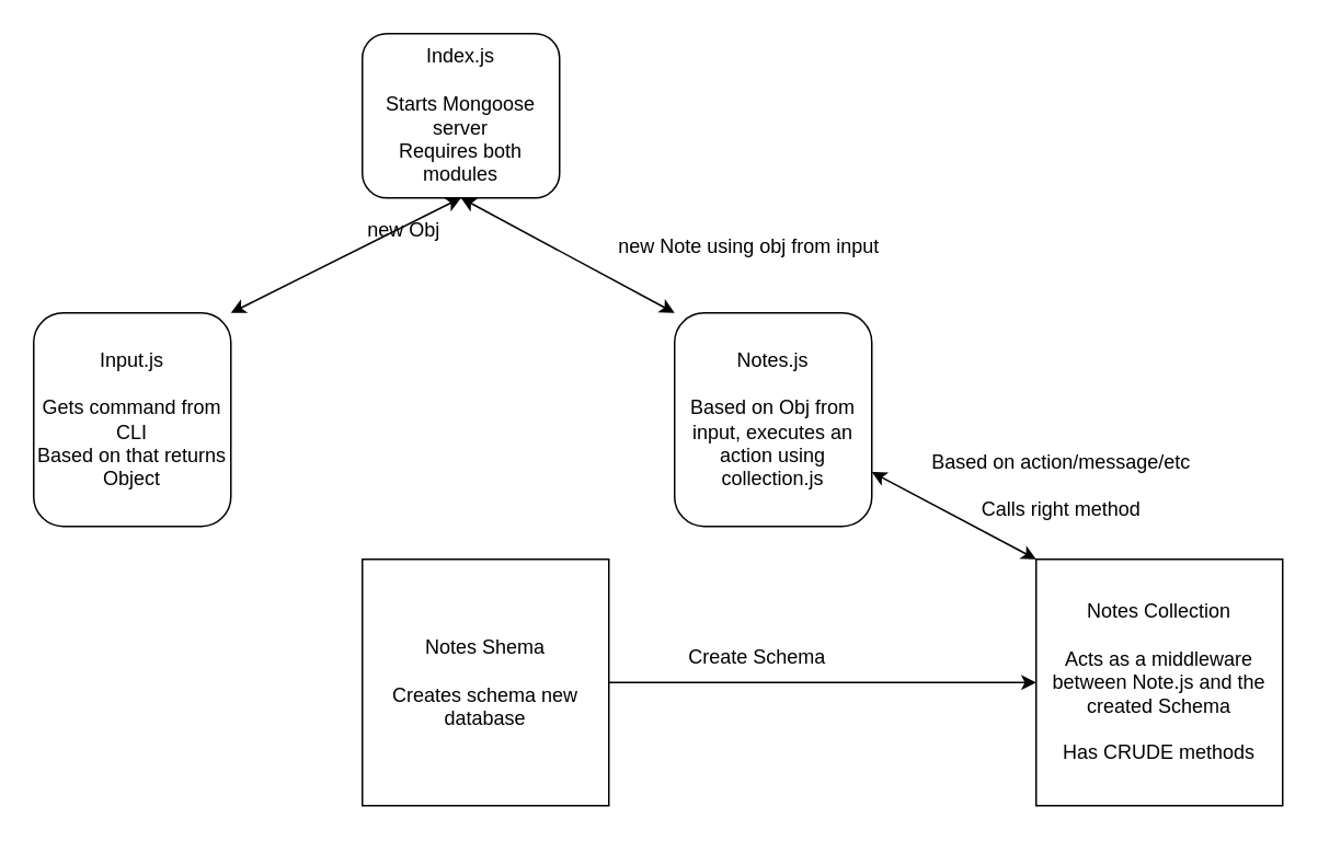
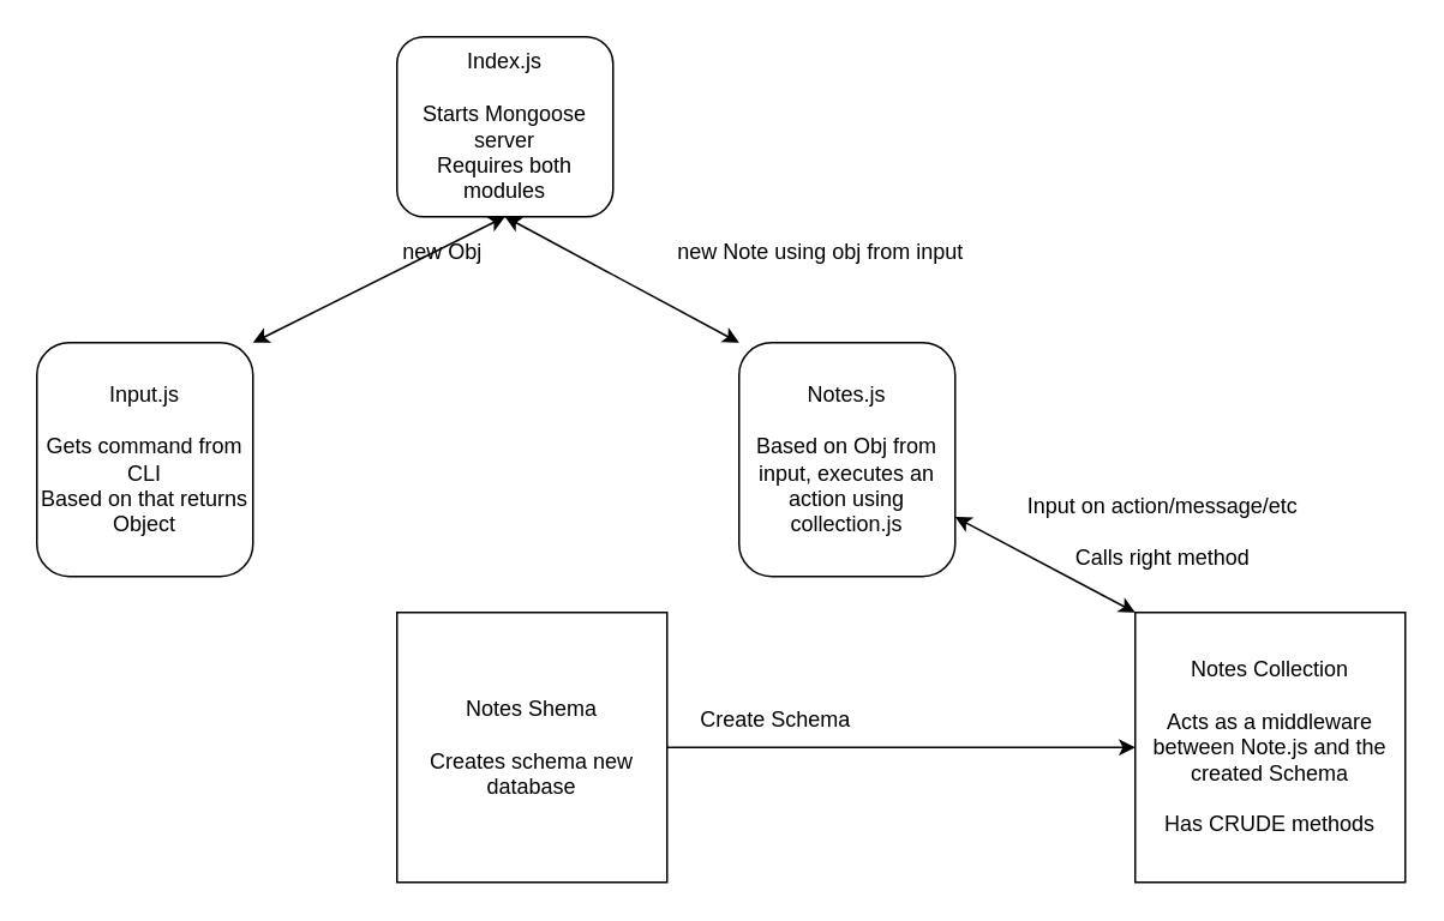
- <mxCell id="8" value="new Note using obj from input&lt;br&gt;" style="text;html=1;align=center;verticalAlign=middle;resizable=0;points=[];autosize=1;" vertex="1" parent="1"><mxGeometry x="370" y="140" width="170" height="20" as="geometry" /></mxCell>
+ <mxCell id="8" value="new Note using obj from input&lt;br&gt;" style="text;html=1;align=center;verticalAlign=middle;resizable=0;points=[];autosize=1;" vertex="1" parent="1"><mxGeometry x="370" y="130" width="170" height="20" as="geometry" /></mxCell>
- <mxCell id="14" value="Based on action/message/etc&lt;br&gt;&lt;br&gt;Calls right method" style="text;html=1;align=center;verticalAlign=middle;resizable=0;points=[];autosize=1;" vertex="1" parent="1"><mxGeometry x="560" y="270" width="170" height="50" as="geometry" /></mxCell>
+ <mxCell id="14" value="Input on action/message/etc&lt;br&gt;&lt;br&gt;Calls right method" style="text;html=1;align=center;verticalAlign=middle;resizable=0;points=[];autosize=1;" vertex="1" parent="1"><mxGeometry x="560" y="270" width="170" height="50" as="geometry" /></mxCell>
- <mxCell id="12" value="Create Schema" style="text;html=1;align=center;verticalAlign=middle;resizable=0;points=[];autosize=1;" vertex="1" parent="1"><mxGeometry x="410" y="390" width="100" height="20" as="geometry" /></mxCell>
+ <mxCell id="12" value="Create Schema" style="text;html=1;align=center;verticalAlign=middle;resizable=0;points=[];autosize=1;" vertex="1" parent="1"><mxGeometry x="380" y="390" width="100" height="20" as="geometry" /></mxCell>
